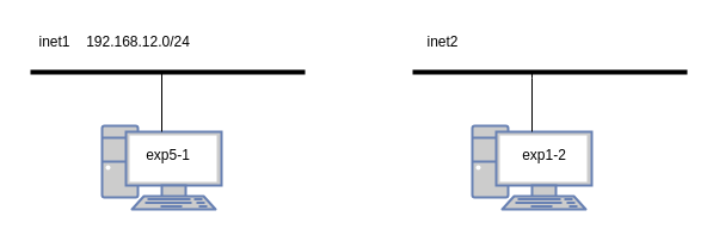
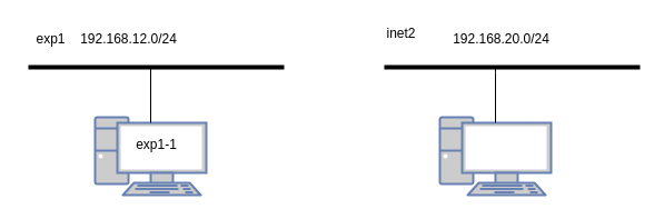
- <mxCell id="8" value="inet1" style="text;html=1;align=center;verticalAlign=middle;resizable=0;points=[];autosize=1;strokeColor=none;fillColor=none;" vertex="1" parent="1"><mxGeometry x="20" y="20" width="50" height="30" as="geometry" /></mxCell>
+ <mxCell id="8" value="exp1" style="text;html=1;align=center;verticalAlign=middle;resizable=0;points=[];autosize=1;strokeColor=none;fillColor=none;" vertex="1" parent="1"><mxGeometry x="20" y="20" width="50" height="30" as="geometry" /></mxCell>
- <mxCell id="11" value="inet2" style="text;html=1;align=center;verticalAlign=middle;resizable=0;points=[];autosize=1;strokeColor=none;fillColor=none;" vertex="1" parent="1"><mxGeometry x="345" y="20" width="50" height="30" as="geometry" /></mxCell>
+ <mxCell id="11" value="inet2" style="text;html=1;align=center;verticalAlign=middle;resizable=0;points=[];autosize=1;strokeColor=none;fillColor=none;" vertex="1" parent="1"><mxGeometry x="335" y="15" width="50" height="30" as="geometry" /></mxCell>
+ <mxCell id="13" value="192.168.20.0/24" style="text;html=1;align=center;verticalAlign=middle;resizable=0;points=[];autosize=1;strokeColor=none;fillColor=none;" vertex="1" parent="1"><mxGeometry x="395" y="20" width="110" height="30" as="geometry" /></mxCell>
- <mxCell id="9" value="exp5-1" style="text;html=1;align=center;verticalAlign=middle;resizable=0;points=[];autosize=1;strokeColor=none;fillColor=none;" vertex="1" parent="1"><mxGeometry x="110" y="115" width="60" height="30" as="geometry" /></mxCell>
+ <mxCell id="9" value="exp1-1" style="text;html=1;align=center;verticalAlign=middle;resizable=0;points=[];autosize=1;strokeColor=none;fillColor=none;" vertex="1" parent="1"><mxGeometry x="110" y="115" width="60" height="30" as="geometry" /></mxCell>
- <mxCell id="10" value="exp1-2" style="text;html=1;align=center;verticalAlign=middle;resizable=0;points=[];autosize=1;strokeColor=none;fillColor=none;" vertex="1" parent="1"><mxGeometry x="425" y="115" width="60" height="30" as="geometry" /></mxCell>
